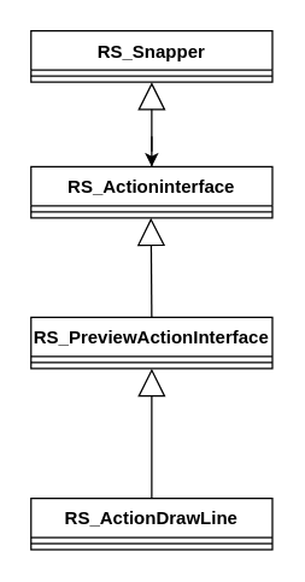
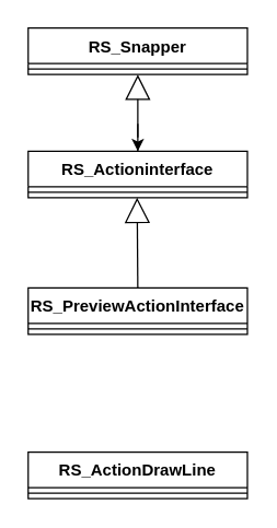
- <mxCell id="11" value="" style="endArrow=block;endSize=16;endFill=0;html=1;exitX=0.5;exitY=0;exitDx=0;exitDy=0;entryX=0.5;entryY=1;entryDx=0;entryDy=0;" edge="1" parent="1" source="2" target="4"><mxGeometry width="160" relative="1" as="geometry"><mxPoint x="150" y="340" as="sourcePoint" /><mxPoint x="310" y="340" as="targetPoint" /></mxGeometry></mxCell>
